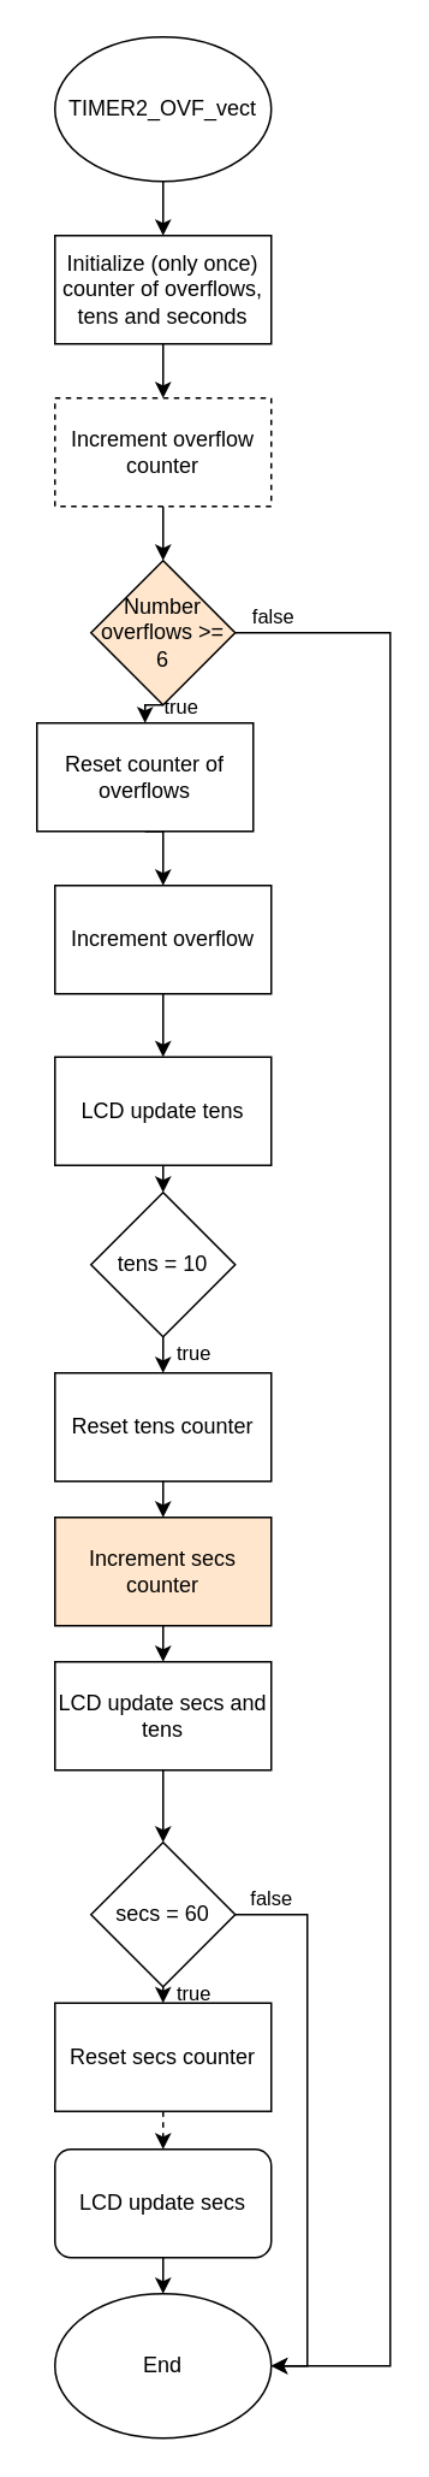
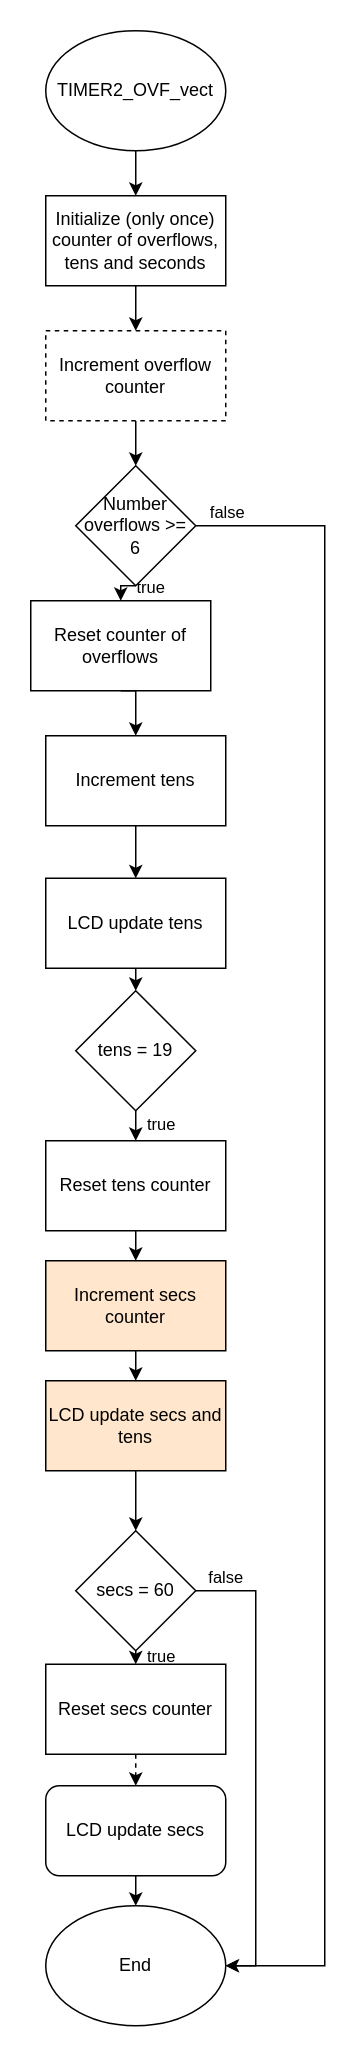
- <mxCell id="12" value="Number overflows &amp;gt;= 6" style="rhombus;whiteSpace=wrap;html=1;fillColor=#ffe6cc;" vertex="1" parent="1"><mxGeometry x="50" y="310" width="80" height="80" as="geometry" /></mxCell>
+ <mxCell id="12" value="Number overflows &amp;gt;= 6" style="rhombus;whiteSpace=wrap;html=1;" vertex="1" parent="1"><mxGeometry x="50" y="310" width="80" height="80" as="geometry" /></mxCell>
- <mxCell id="10" style="edgeStyle=orthogonalEdgeStyle;rounded=0;orthogonalLoop=1;jettySize=auto;html=1;exitX=1;exitY=0.5;exitDx=0;exitDy=0;entryX=1;entryY=0.5;entryDx=0;entryDy=0;" edge="1" parent="1" source="12" target="37"><mxGeometry relative="1" as="geometry"><mxPoint x="216" y="1325" as="targetPoint" /><Array as="points"><mxPoint x="216" y="350" /><mxPoint x="216" y="1310" /></Array></mxGeometry></mxCell>
+ <mxCell id="10" style="edgeStyle=orthogonalEdgeStyle;rounded=0;orthogonalLoop=1;jettySize=auto;html=1;exitX=1;exitY=0.5;exitDx=0;exitDy=0;entryX=1;entryY=0.5;entryDx=0;entryDy=0;endArrow=open;" edge="1" parent="1" source="12" target="37"><mxGeometry relative="1" as="geometry"><mxPoint x="216" y="1325" as="targetPoint" /><Array as="points"><mxPoint x="216" y="350" /><mxPoint x="216" y="1310" /></Array></mxGeometry></mxCell>
- <mxCell id="16" value="Increment overflow" style="rounded=0;whiteSpace=wrap;html=1;" vertex="1" parent="1"><mxGeometry x="30" y="490" width="120" height="60" as="geometry" /></mxCell>
+ <mxCell id="16" value="Increment tens" style="rounded=0;whiteSpace=wrap;html=1;" vertex="1" parent="1"><mxGeometry x="30" y="490" width="120" height="60" as="geometry" /></mxCell>
- <mxCell id="21" value="tens = 10" style="rhombus;whiteSpace=wrap;html=1;" vertex="1" parent="1"><mxGeometry x="50" y="660" width="80" height="80" as="geometry" /></mxCell>
+ <mxCell id="21" value="tens = 19" style="rhombus;whiteSpace=wrap;html=1;" vertex="1" parent="1"><mxGeometry x="50" y="660" width="80" height="80" as="geometry" /></mxCell>
- <mxCell id="27" value="LCD update secs and tens" style="rounded=0;whiteSpace=wrap;html=1;" vertex="1" parent="1"><mxGeometry x="30" y="920" width="120" height="60" as="geometry" /></mxCell>
+ <mxCell id="27" value="LCD update secs and tens" style="rounded=0;whiteSpace=wrap;html=1;fillColor=#ffe6cc;" vertex="1" parent="1"><mxGeometry x="30" y="920" width="120" height="60" as="geometry" /></mxCell>
